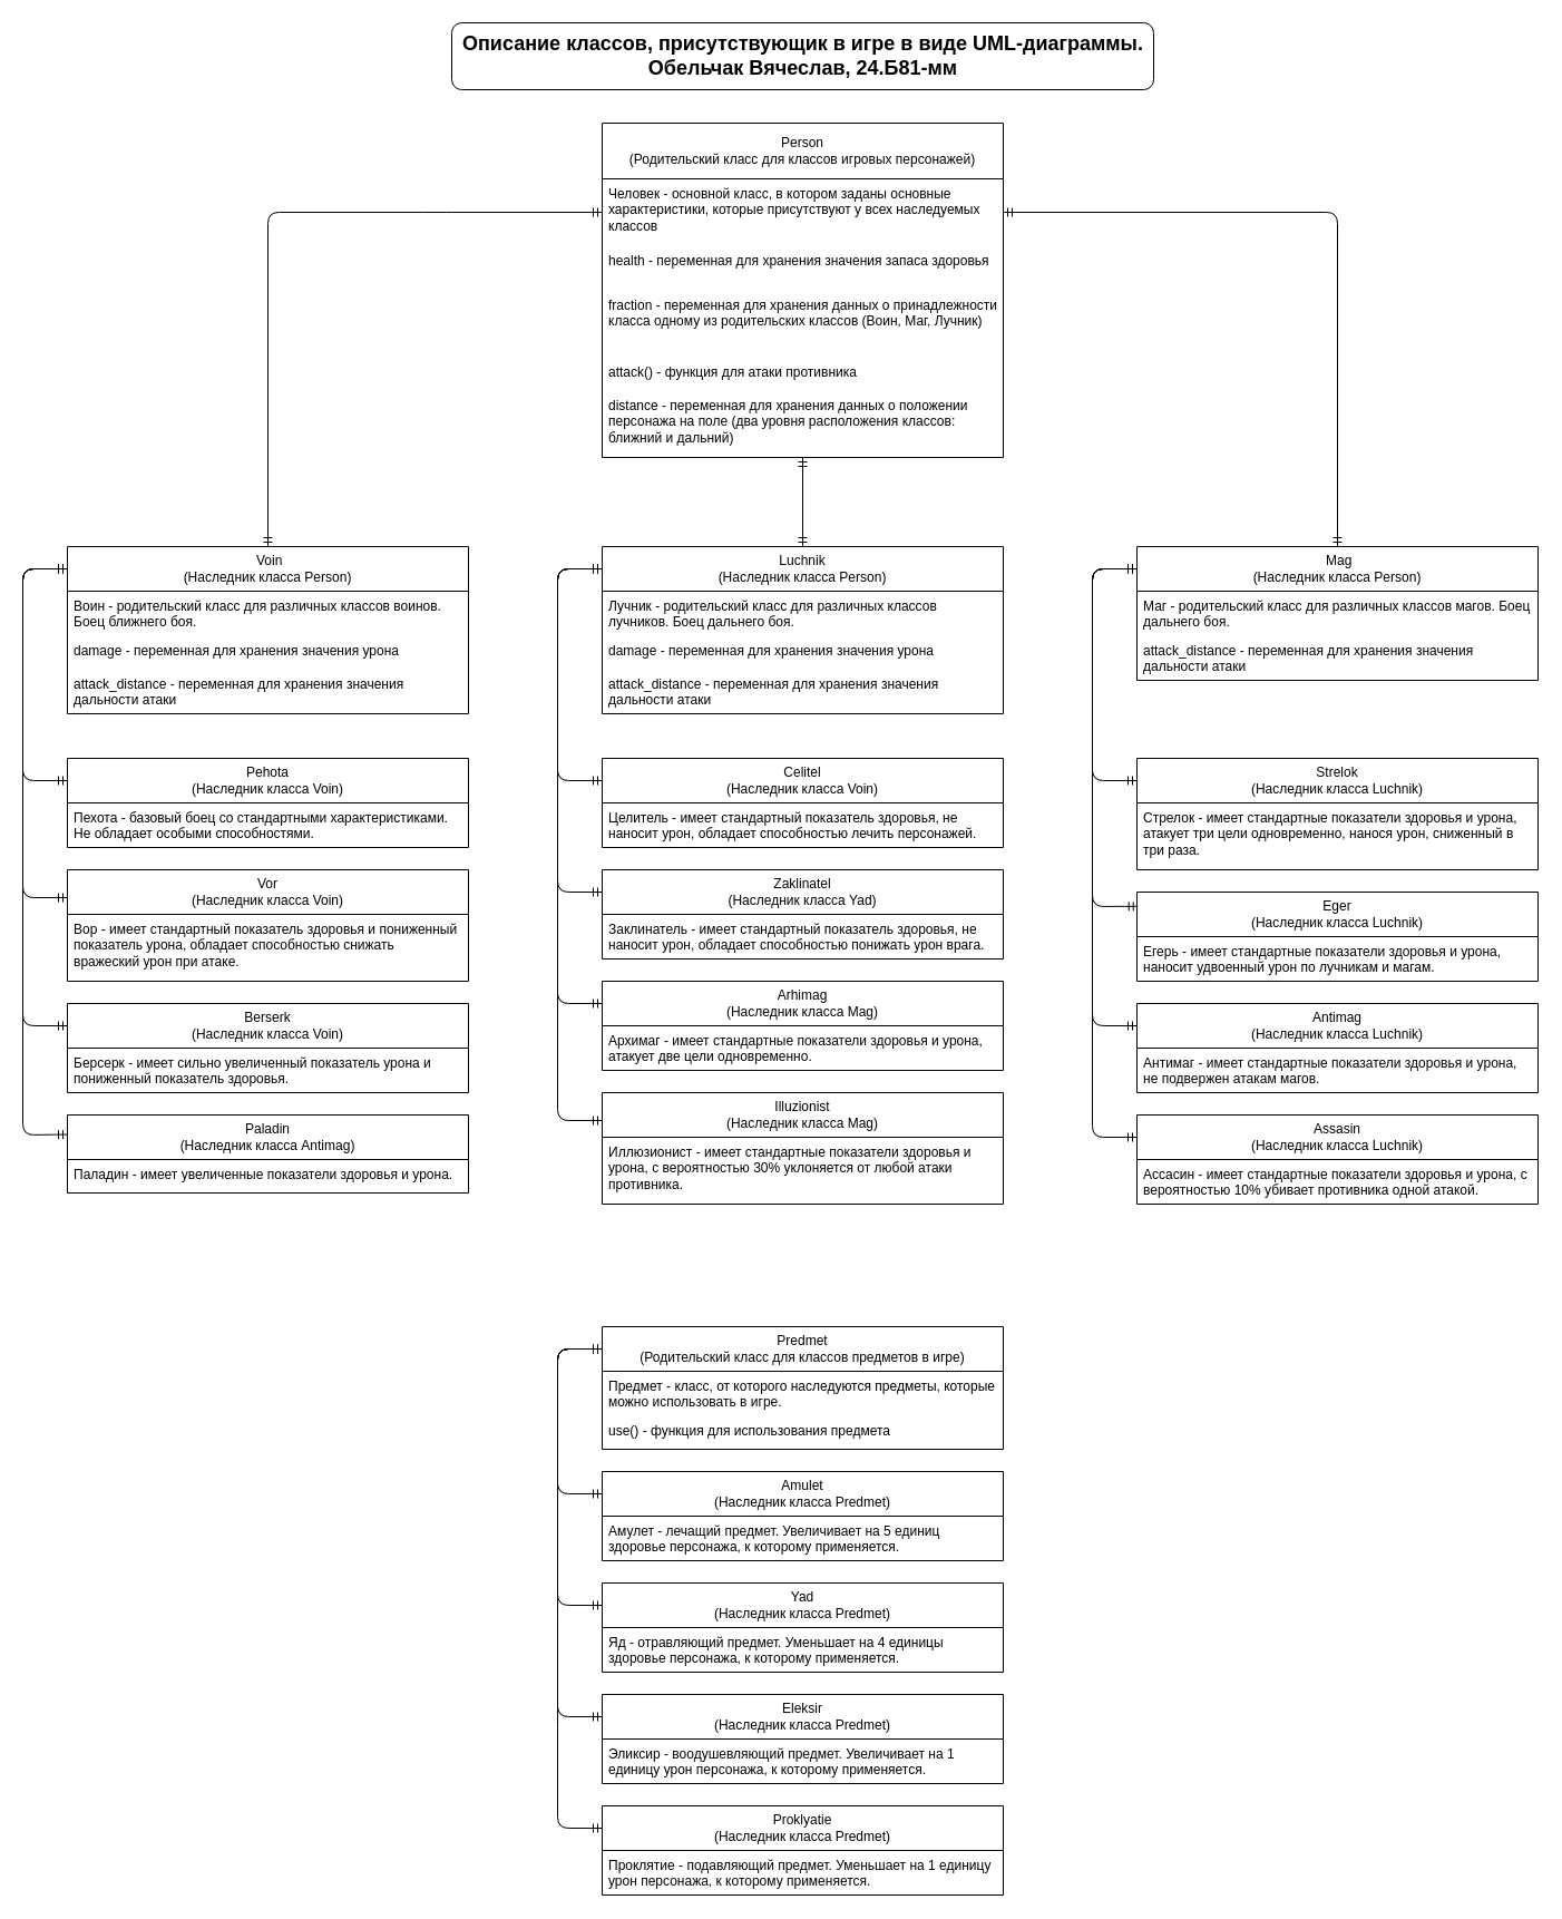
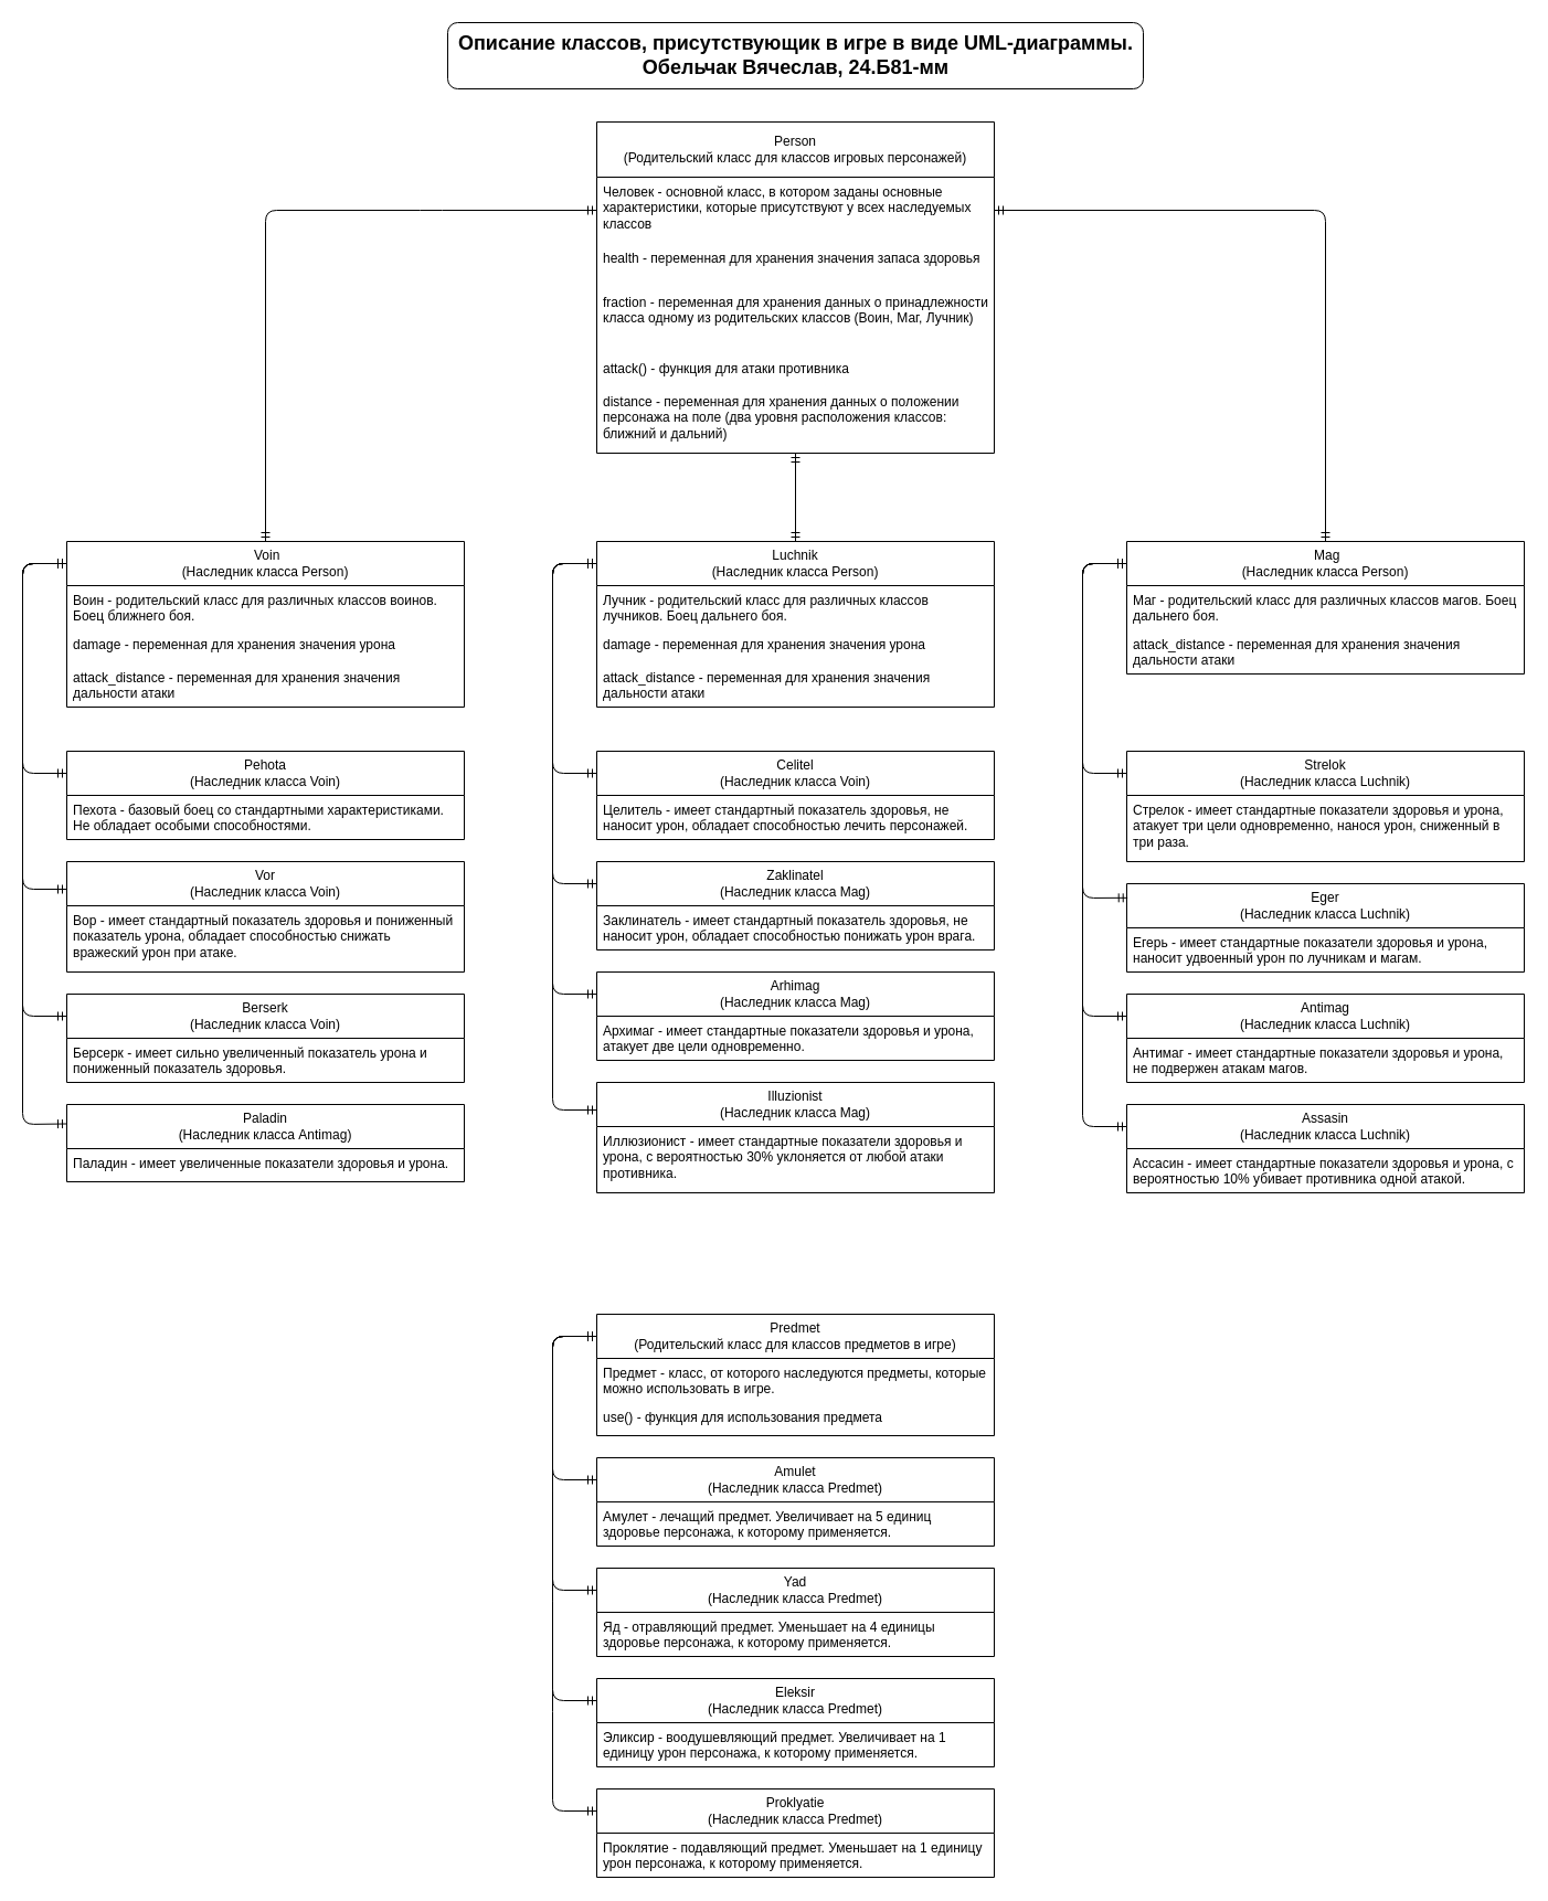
- <mxCell id="29" value="&lt;div&gt;Zaklinatel&lt;/div&gt;&lt;div&gt;(Наследник класса Yad)&lt;/div&gt;" style="swimlane;fontStyle=0;childLayout=stackLayout;horizontal=1;startSize=40;fillColor=none;horizontalStack=0;resizeParent=1;resizeParentMax=0;resizeLast=0;collapsible=1;marginBottom=0;whiteSpace=wrap;html=1;" parent="1" vertex="1"><mxGeometry x="540" y="780" width="360" height="80" as="geometry" /></mxCell>
+ <mxCell id="29" value="&lt;div&gt;Zaklinatel&lt;/div&gt;&lt;div&gt;(Наследник класса Mag)&lt;/div&gt;" style="swimlane;fontStyle=0;childLayout=stackLayout;horizontal=1;startSize=40;fillColor=none;horizontalStack=0;resizeParent=1;resizeParentMax=0;resizeLast=0;collapsible=1;marginBottom=0;whiteSpace=wrap;html=1;" parent="1" vertex="1"><mxGeometry x="540" y="780" width="360" height="80" as="geometry" /></mxCell>
